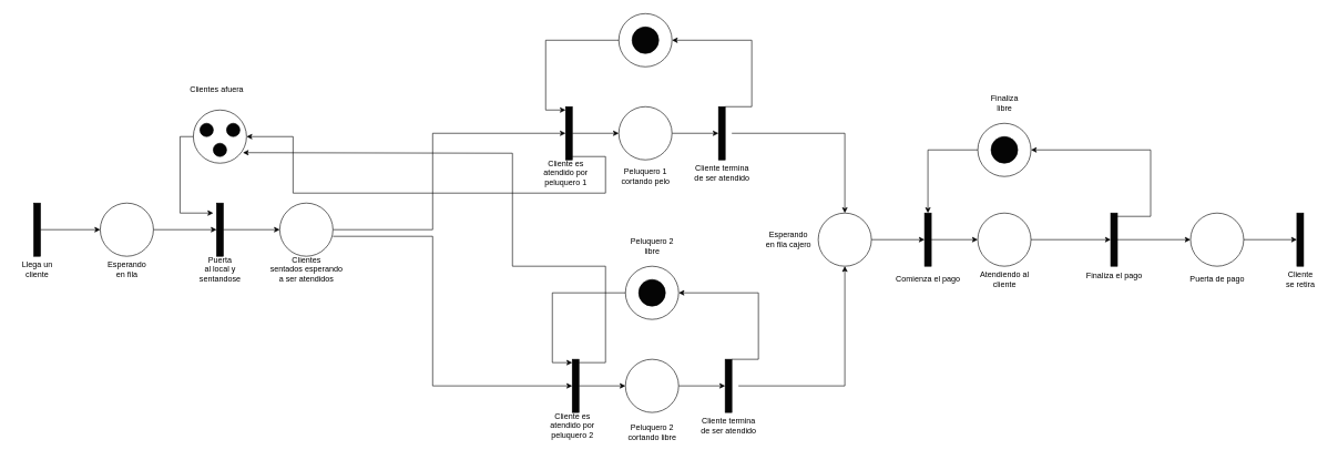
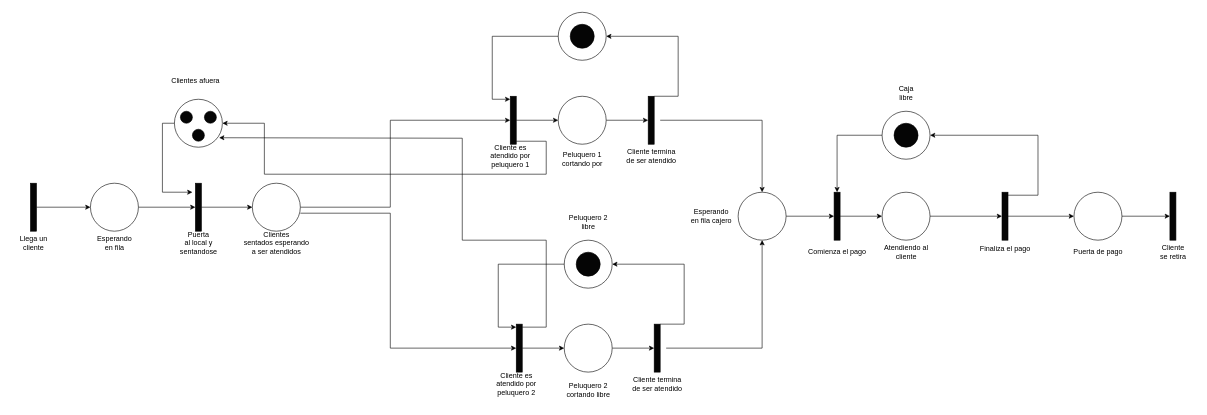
- <mxCell id="48" value="&lt;div&gt;Finaliza&lt;/div&gt;&lt;div&gt;libre&lt;br&gt;&lt;/div&gt;" style="text;html=1;align=center;verticalAlign=middle;resizable=0;points=[];autosize=1;strokeColor=none;fillColor=none;" vertex="1" parent="1"><mxGeometry x="1485" y="135" width="50" height="40" as="geometry" /></mxCell>
+ <mxCell id="48" value="&lt;div&gt;Caja&lt;/div&gt;&lt;div&gt;libre&lt;br&gt;&lt;/div&gt;" style="text;html=1;align=center;verticalAlign=middle;resizable=0;points=[];autosize=1;strokeColor=none;fillColor=none;" vertex="1" parent="1"><mxGeometry x="1485" y="135" width="50" height="40" as="geometry" /></mxCell>
- <mxCell id="71" value="&lt;div&gt;Peluquero 1&lt;br&gt;&lt;/div&gt;&lt;div&gt;cortando pelo&lt;br&gt;&lt;/div&gt;" style="text;html=1;align=center;verticalAlign=middle;resizable=0;points=[];autosize=1;strokeColor=none;fillColor=none;" vertex="1" parent="1"><mxGeometry x="920" y="245" width="100" height="40" as="geometry" /></mxCell>
+ <mxCell id="71" value="&lt;div&gt;Peluquero 1&lt;br&gt;&lt;/div&gt;&lt;div&gt;cortando por&lt;br&gt;&lt;/div&gt;" style="text;html=1;align=center;verticalAlign=middle;resizable=0;points=[];autosize=1;strokeColor=none;fillColor=none;" vertex="1" parent="1"><mxGeometry x="920" y="245" width="100" height="40" as="geometry" /></mxCell>
